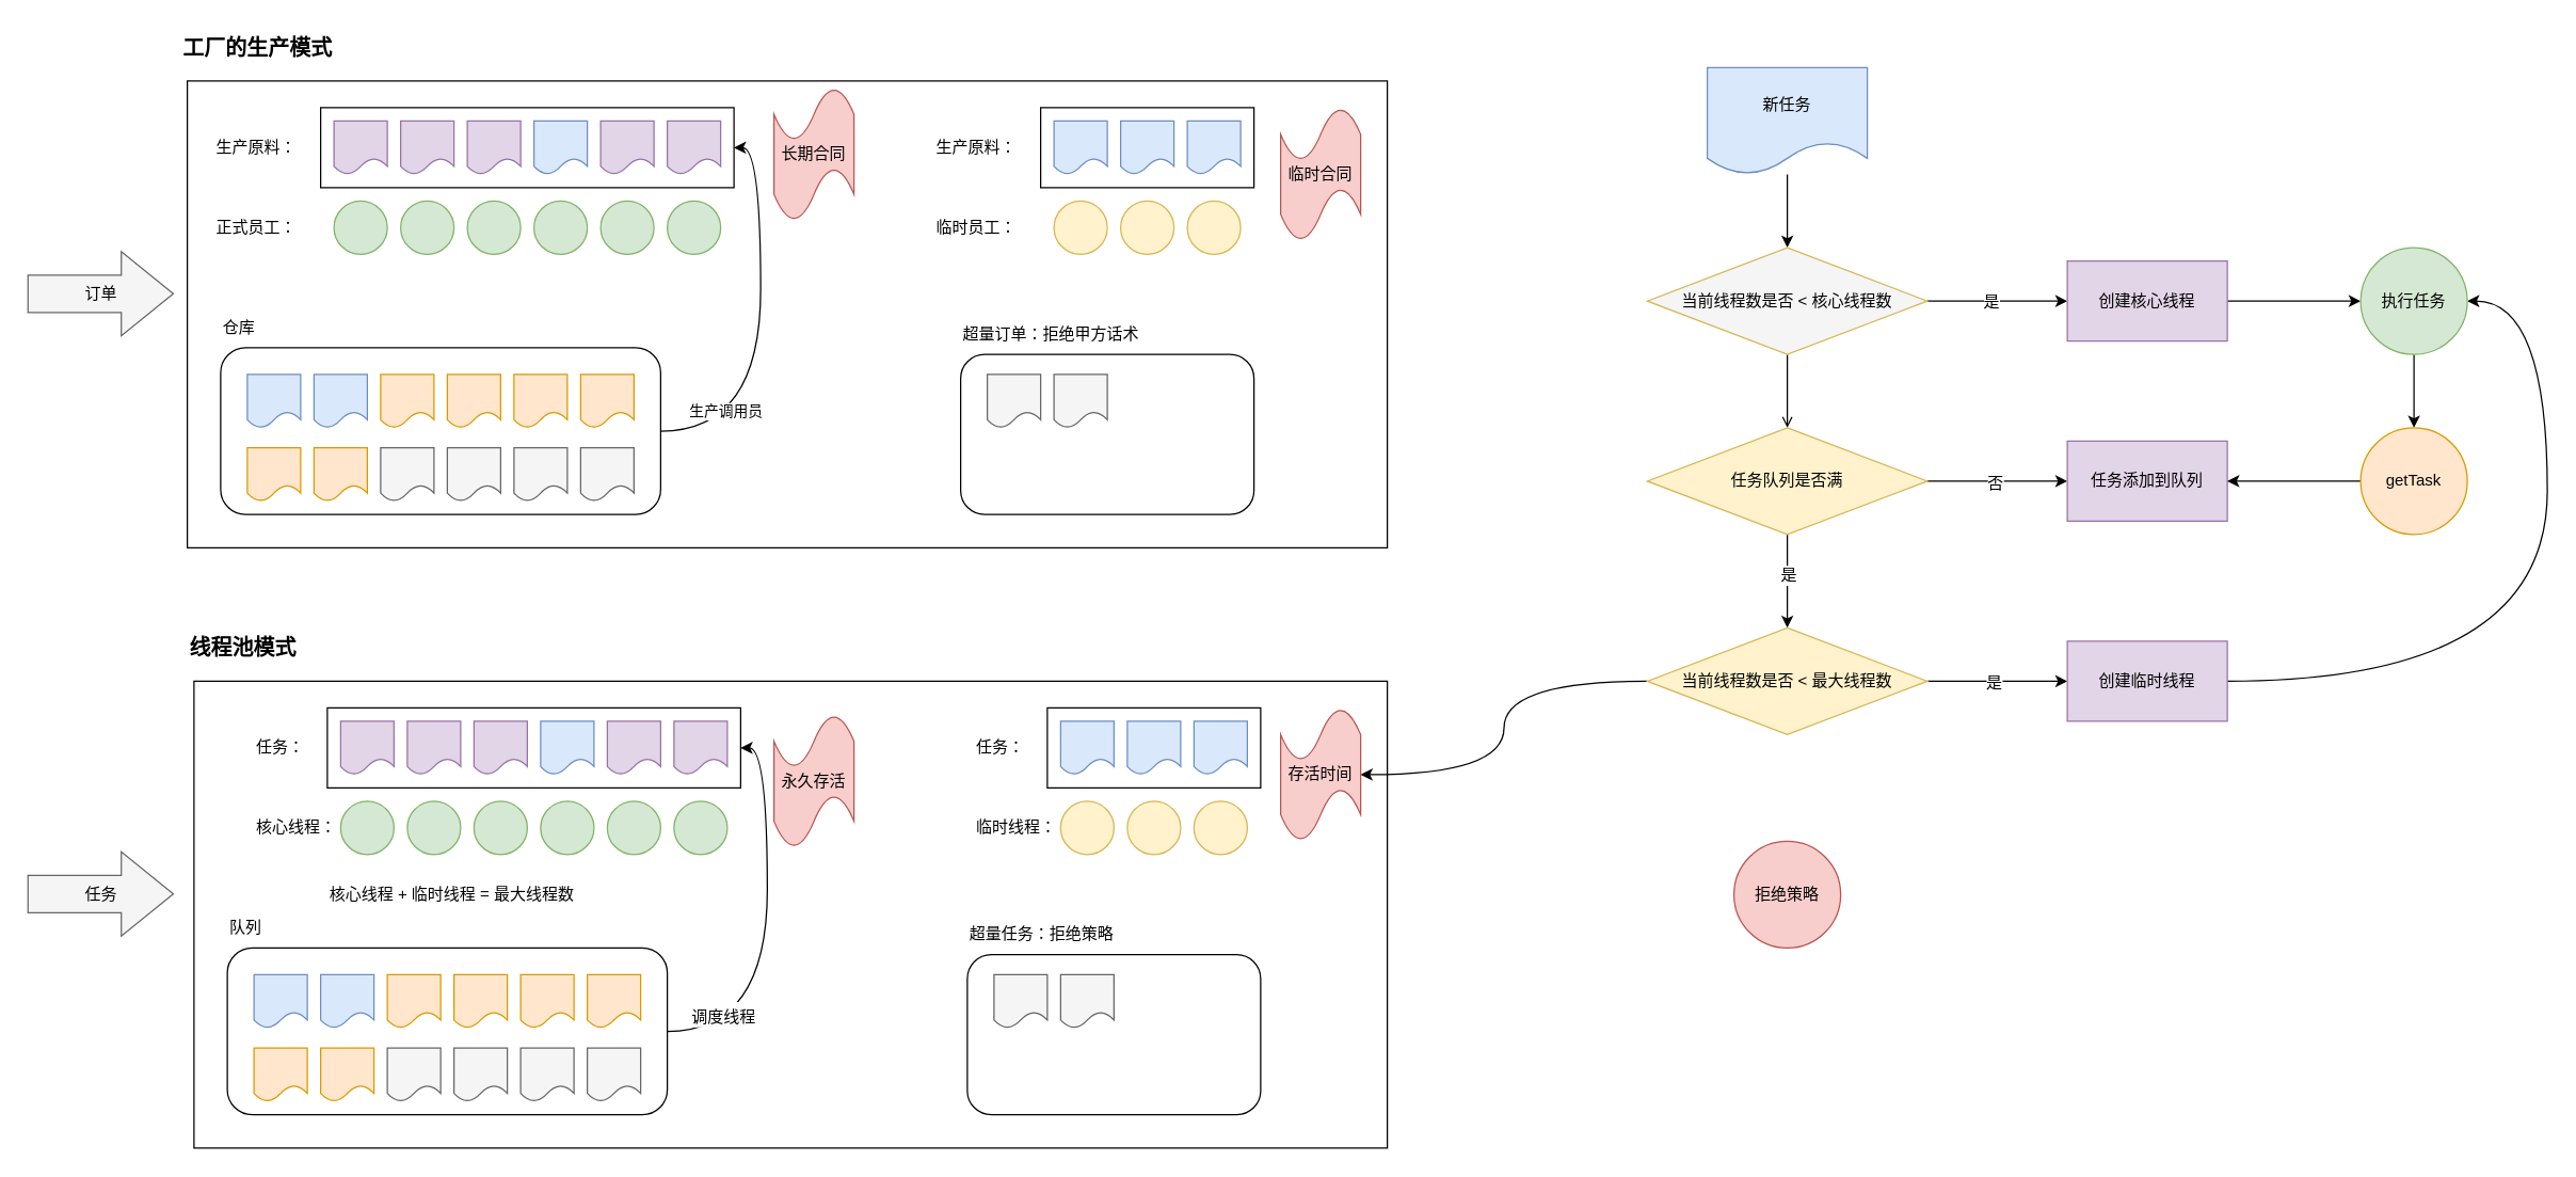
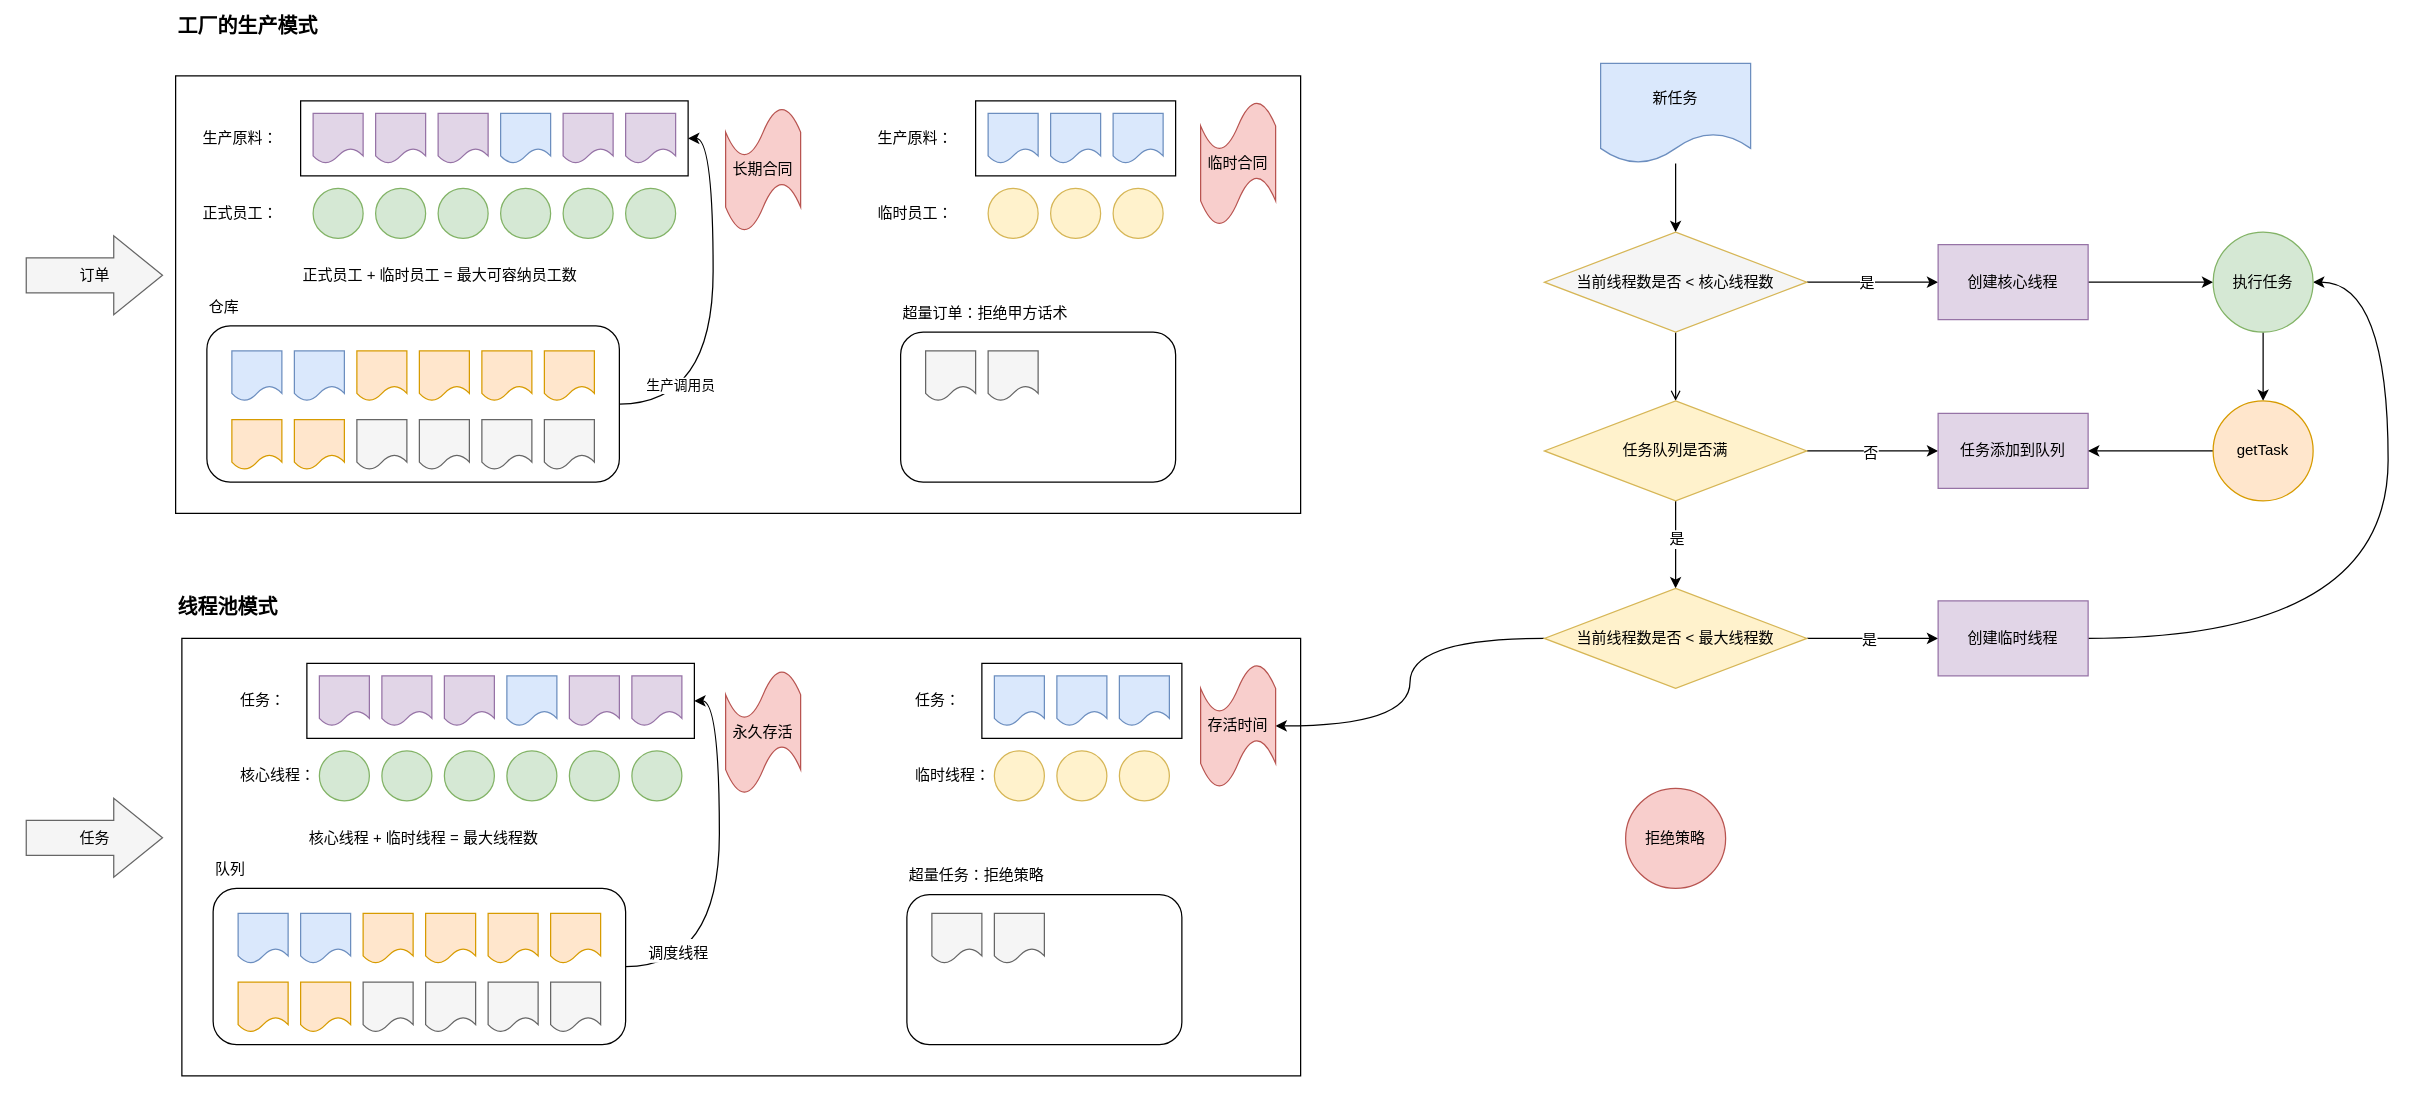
- <mxCell id="47" value="工厂的生产模式" style="text;html=1;strokeColor=none;fillColor=none;align=left;verticalAlign=middle;whiteSpace=wrap;rounded=0;fontStyle=1;fontSize=16;" vertex="1" parent="1"><mxGeometry x="135" y="20" width="120" height="30" as="geometry" /></mxCell>
+ <mxCell id="47" value="工厂的生产模式" style="text;html=1;strokeColor=none;fillColor=none;align=left;verticalAlign=middle;whiteSpace=wrap;rounded=0;fontStyle=1;fontSize=16;" vertex="1" parent="1"><mxGeometry x="140" y="5" width="120" height="30" as="geometry" /></mxCell>
- <mxCell id="124" value="长期合同" style="shape=tape;whiteSpace=wrap;html=1;fontSize=12;size=0.4;fillColor=#f8cecc;strokeColor=#b85450;" vertex="1" parent="1"><mxGeometry x="580" y="65" width="60" height="100" as="geometry" /></mxCell>
+ <mxCell id="124" value="长期合同" style="shape=tape;whiteSpace=wrap;html=1;fontSize=12;size=0.4;fillColor=#f8cecc;strokeColor=#b85450;" vertex="1" parent="1"><mxGeometry x="580" y="85" width="60" height="100" as="geometry" /></mxCell>
+ <mxCell id="94" value="正式员工 + 临时员工 = 最大可容纳员工数" style="text;html=1;strokeColor=none;fillColor=none;align=left;verticalAlign=middle;whiteSpace=wrap;rounded=0;" vertex="1" parent="1"><mxGeometry x="240" y="205" width="236" height="30" as="geometry" /></mxCell>
